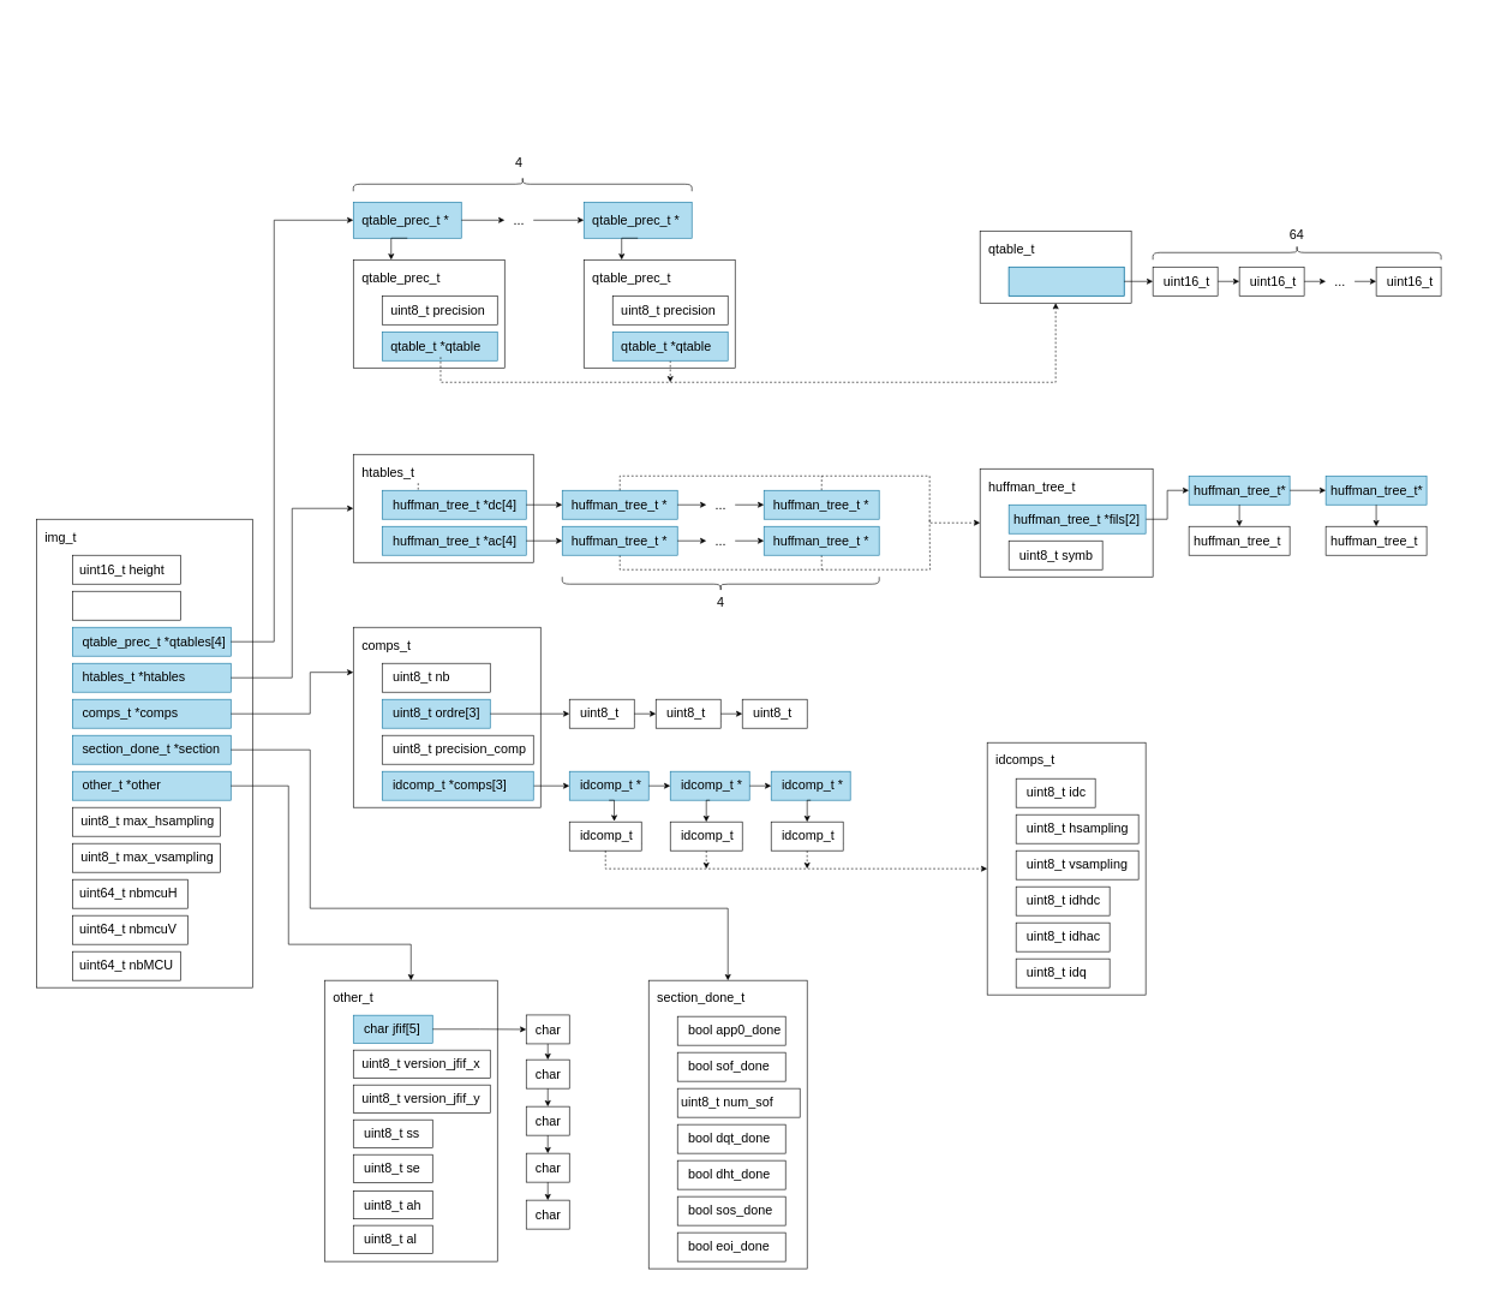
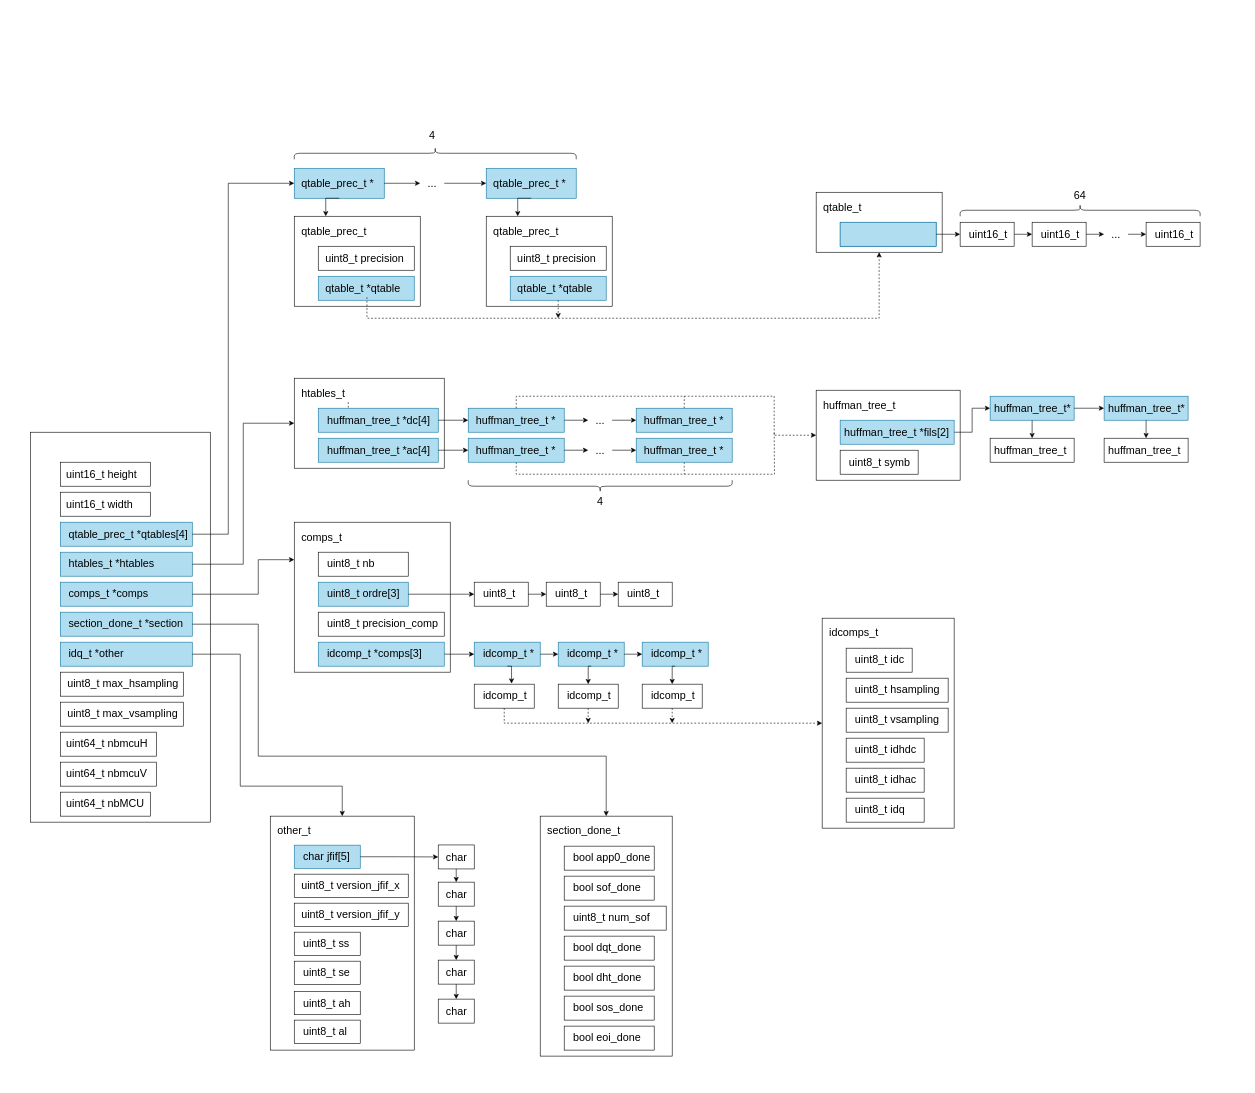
- <mxCell id="5" value="&lt;div&gt;img_t&lt;/div&gt;" style="text;html=1;align=left;verticalAlign=middle;whiteSpace=wrap;rounded=0;fontSize=18;container=0;" parent="3" vertex="1"><mxGeometry x="60" y="730" width="160" height="30" as="geometry" /></mxCell>
+ <mxCell id="25" value="&lt;div&gt;uint16_t width&lt;/div&gt;" style="text;html=1;align=left;verticalAlign=middle;whiteSpace=wrap;rounded=0;fontSize=18;container=0;" parent="23" vertex="1"><mxGeometry x="7.895" y="5" width="142.105" height="30" as="geometry" /></mxCell>
- <mxCell id="22" value="other_t *other" style="text;html=1;align=left;verticalAlign=middle;whiteSpace=wrap;rounded=0;fontSize=18;container=0;" parent="20" vertex="1"><mxGeometry x="11.579" y="5" width="208.421" height="30" as="geometry" /></mxCell>
+ <mxCell id="22" value="idq_t *other" style="text;html=1;align=left;verticalAlign=middle;whiteSpace=wrap;rounded=0;fontSize=18;container=0;" parent="20" vertex="1"><mxGeometry x="11.579" y="5" width="208.421" height="30" as="geometry" /></mxCell>
- <mxCell id="173" value="uint8_t num_sof" style="text;html=1;align=left;verticalAlign=middle;whiteSpace=wrap;rounded=0;fontSize=18;container=0;" vertex="1" parent="165"><mxGeometry x="42.5" y="155" width="147.5" height="30" as="geometry" /></mxCell>
+ <mxCell id="173" value="uint8_t num_sof" style="text;html=1;align=left;verticalAlign=middle;whiteSpace=wrap;rounded=0;fontSize=18;container=0;" vertex="1" parent="165"><mxGeometry x="52.5" y="155" width="147.5" height="30" as="geometry" /></mxCell>
